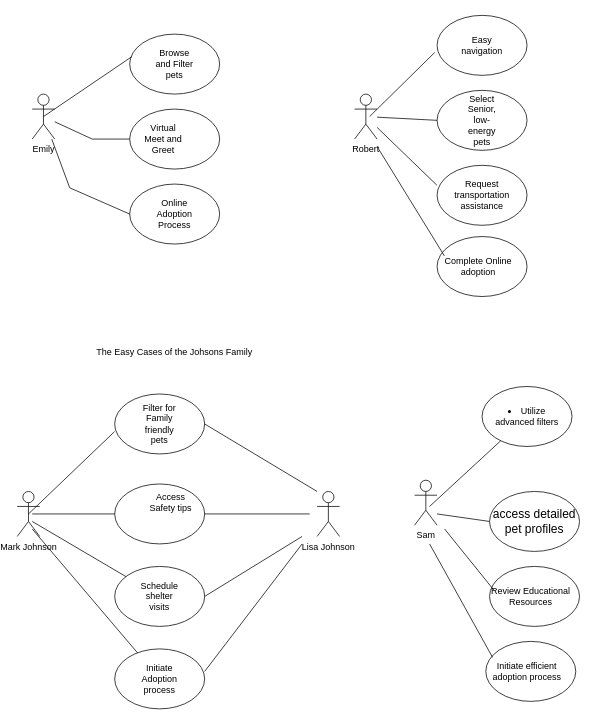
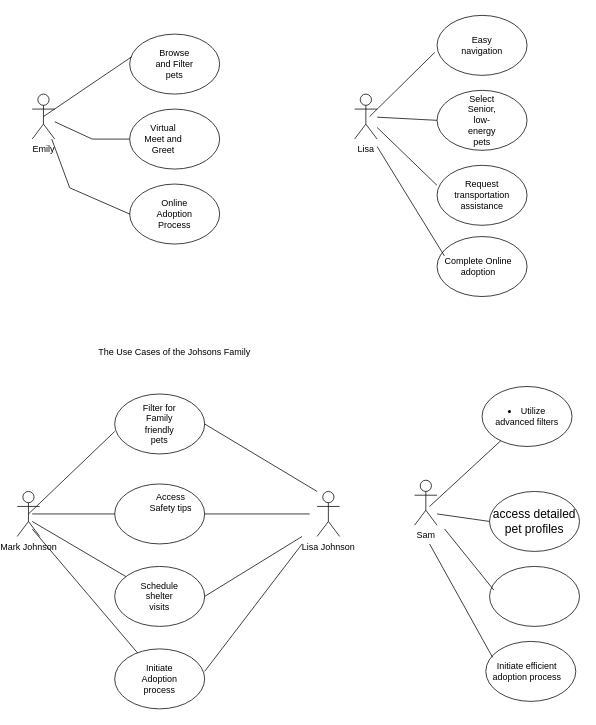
- <mxCell id="31" value="Robert&lt;div&gt;&lt;br&gt;&lt;/div&gt;" style="shape=umlActor;verticalLabelPosition=bottom;verticalAlign=top;html=1;outlineConnect=0;" vertex="1" parent="1"><mxGeometry x="470" y="125" width="30" height="60" as="geometry" /></mxCell>
+ <mxCell id="31" value="Lisa&lt;div&gt;&lt;br&gt;&lt;/div&gt;" style="shape=umlActor;verticalLabelPosition=bottom;verticalAlign=top;html=1;outlineConnect=0;" vertex="1" parent="1"><mxGeometry x="470" y="125" width="30" height="60" as="geometry" /></mxCell>
- <mxCell id="30" value="The Easy Cases of the Johsons Family" style="text;html=1;align=center;verticalAlign=middle;whiteSpace=wrap;rounded=0;" vertex="1" parent="1"><mxGeometry x="85" y="455" width="290" height="30" as="geometry" /></mxCell>
+ <mxCell id="30" value="The Use Cases of the Johsons Family" style="text;html=1;align=center;verticalAlign=middle;whiteSpace=wrap;rounded=0;" vertex="1" parent="1"><mxGeometry x="85" y="455" width="290" height="30" as="geometry" /></mxCell>
- <mxCell id="54" value="Review Educational Resources" style="text;html=1;align=center;verticalAlign=middle;whiteSpace=wrap;rounded=0;" vertex="1" parent="1"><mxGeometry x="650" y="780" width="110" height="30" as="geometry" /></mxCell>
